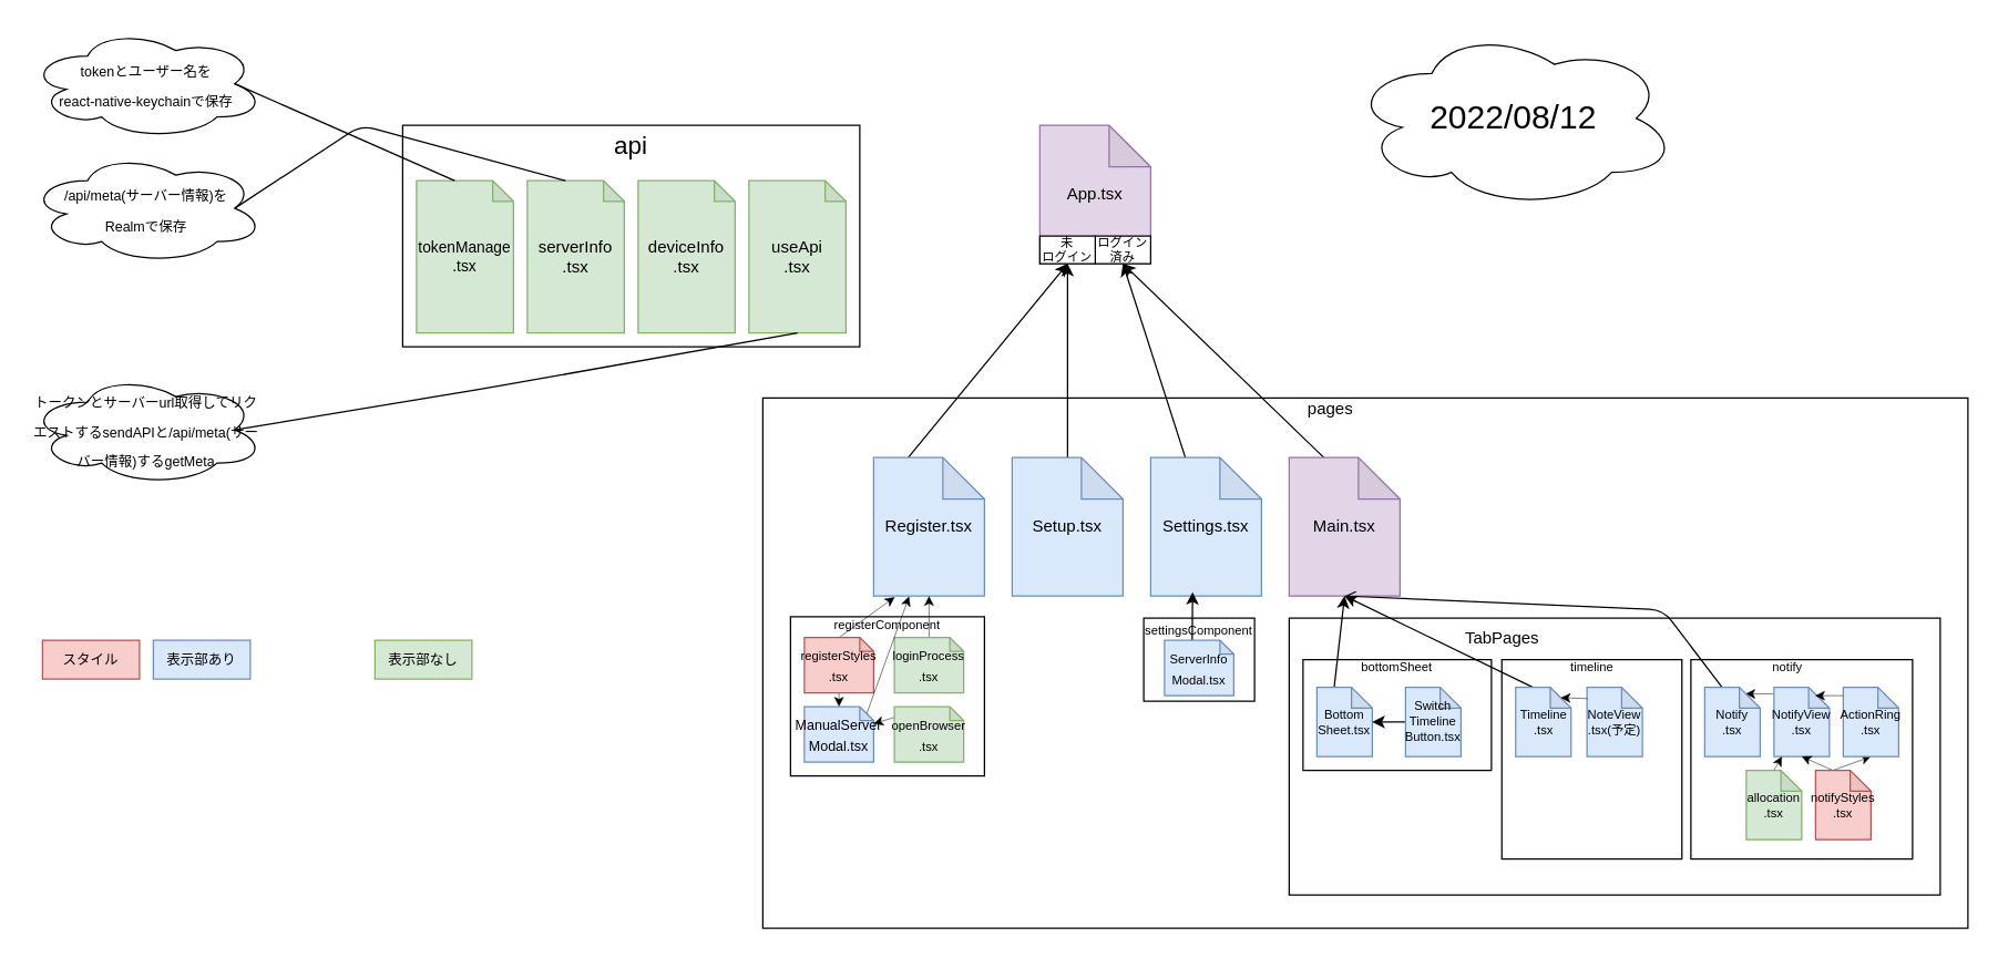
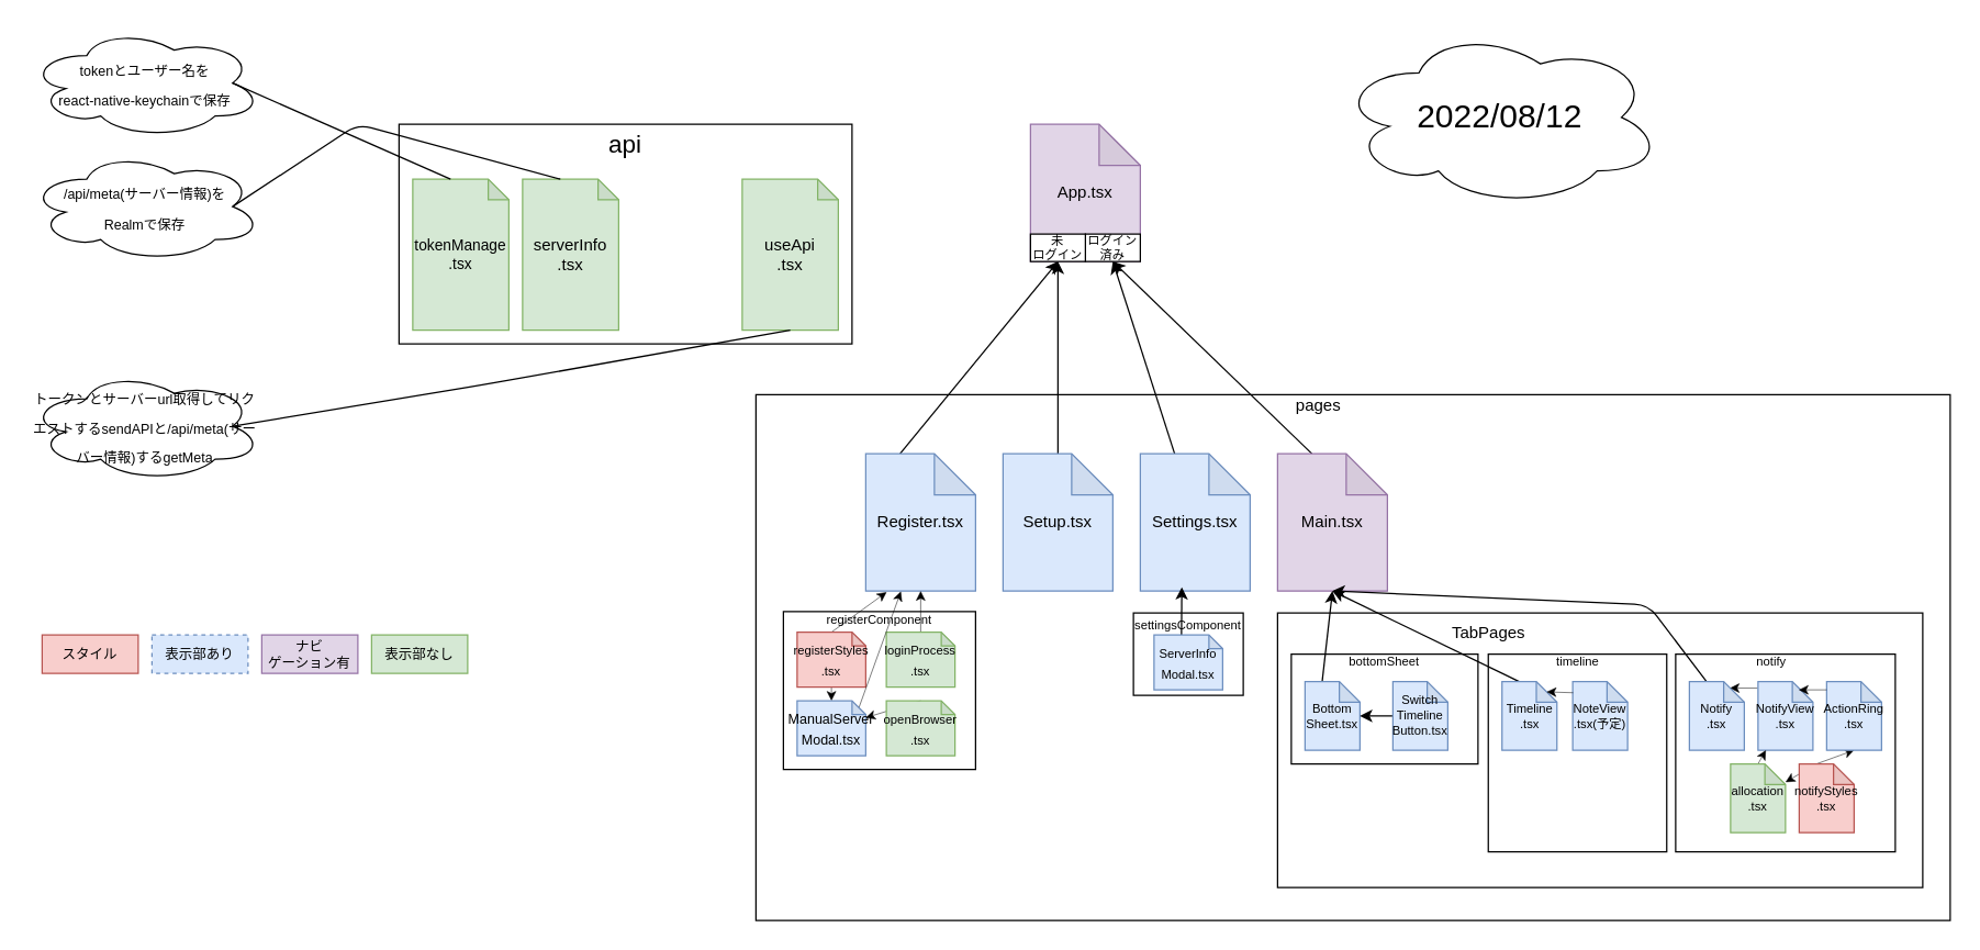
- <mxCell id="43" value="&lt;font style=&quot;font-size: 12px&quot;&gt;deviceInfo&lt;br&gt;.tsx&lt;/font&gt;" style="shape=note;whiteSpace=wrap;html=1;backgroundOutline=1;darkOpacity=0.05;fontSize=9;size=15;fillColor=#d5e8d4;strokeColor=#82b366;" parent="1" vertex="1"><mxGeometry x="460" y="130" width="70" height="110" as="geometry" /></mxCell>
- <mxCell id="32" style="edgeStyle=none;html=1;exitX=0;exitY=0;exitDx=12.5;exitDy=0;exitPerimeter=0;entryX=0.5;entryY=1;entryDx=0;entryDy=0;entryPerimeter=0;fontSize=9;endArrow=open;" parent="1" source="33" target="14" edge="1"><mxGeometry relative="1" as="geometry"><Array as="points"><mxPoint x="1200" y="440" /></Array></mxGeometry></mxCell>
+ <mxCell id="32" style="edgeStyle=none;html=1;exitX=0;exitY=0;exitDx=12.5;exitDy=0;exitPerimeter=0;entryX=0.5;entryY=1;entryDx=0;entryDy=0;entryPerimeter=0;fontSize=9;" parent="1" source="33" target="14" edge="1"><mxGeometry relative="1" as="geometry"><Array as="points"><mxPoint x="1200" y="440" /></Array></mxGeometry></mxCell>
- <mxCell id="58" value="表示部あり" style="rounded=0;whiteSpace=wrap;html=1;fontSize=10;fillColor=#dae8fc;strokeColor=#6c8ebf;" parent="1" vertex="1"><mxGeometry x="110" y="462" width="70" height="28" as="geometry" /></mxCell>
+ <mxCell id="58" value="表示部あり" style="rounded=0;whiteSpace=wrap;html=1;fontSize=10;fillColor=#dae8fc;strokeColor=#6c8ebf;dashed=1;" parent="1" vertex="1"><mxGeometry x="110" y="462" width="70" height="28" as="geometry" /></mxCell>
+ <mxCell id="59" value="ナビ&lt;br&gt;ゲーション有" style="rounded=0;whiteSpace=wrap;html=1;fontSize=10;fillColor=#e1d5e7;strokeColor=#9673a6;" parent="1" vertex="1"><mxGeometry x="190" y="462" width="70" height="28" as="geometry" /></mxCell>
- <mxCell id="29" style="edgeStyle=none;curved=1;html=1;exitX=0;exitY=0;exitDx=12.5;exitDy=0;exitPerimeter=0;entryX=0.5;entryY=1;entryDx=0;entryDy=0;entryPerimeter=0;fontSize=24;strokeWidth=0.4;" parent="1" source="31" target="28" edge="1"><mxGeometry relative="1" as="geometry" /></mxCell>
+ <mxCell id="29" style="edgeStyle=none;curved=1;html=1;exitX=0;exitY=0;exitDx=12.5;exitDy=0;exitPerimeter=0;fontSize=24;strokeWidth=0.4;" parent="1" source="31" target="35" edge="1"><mxGeometry relative="1" as="geometry" /></mxCell>
